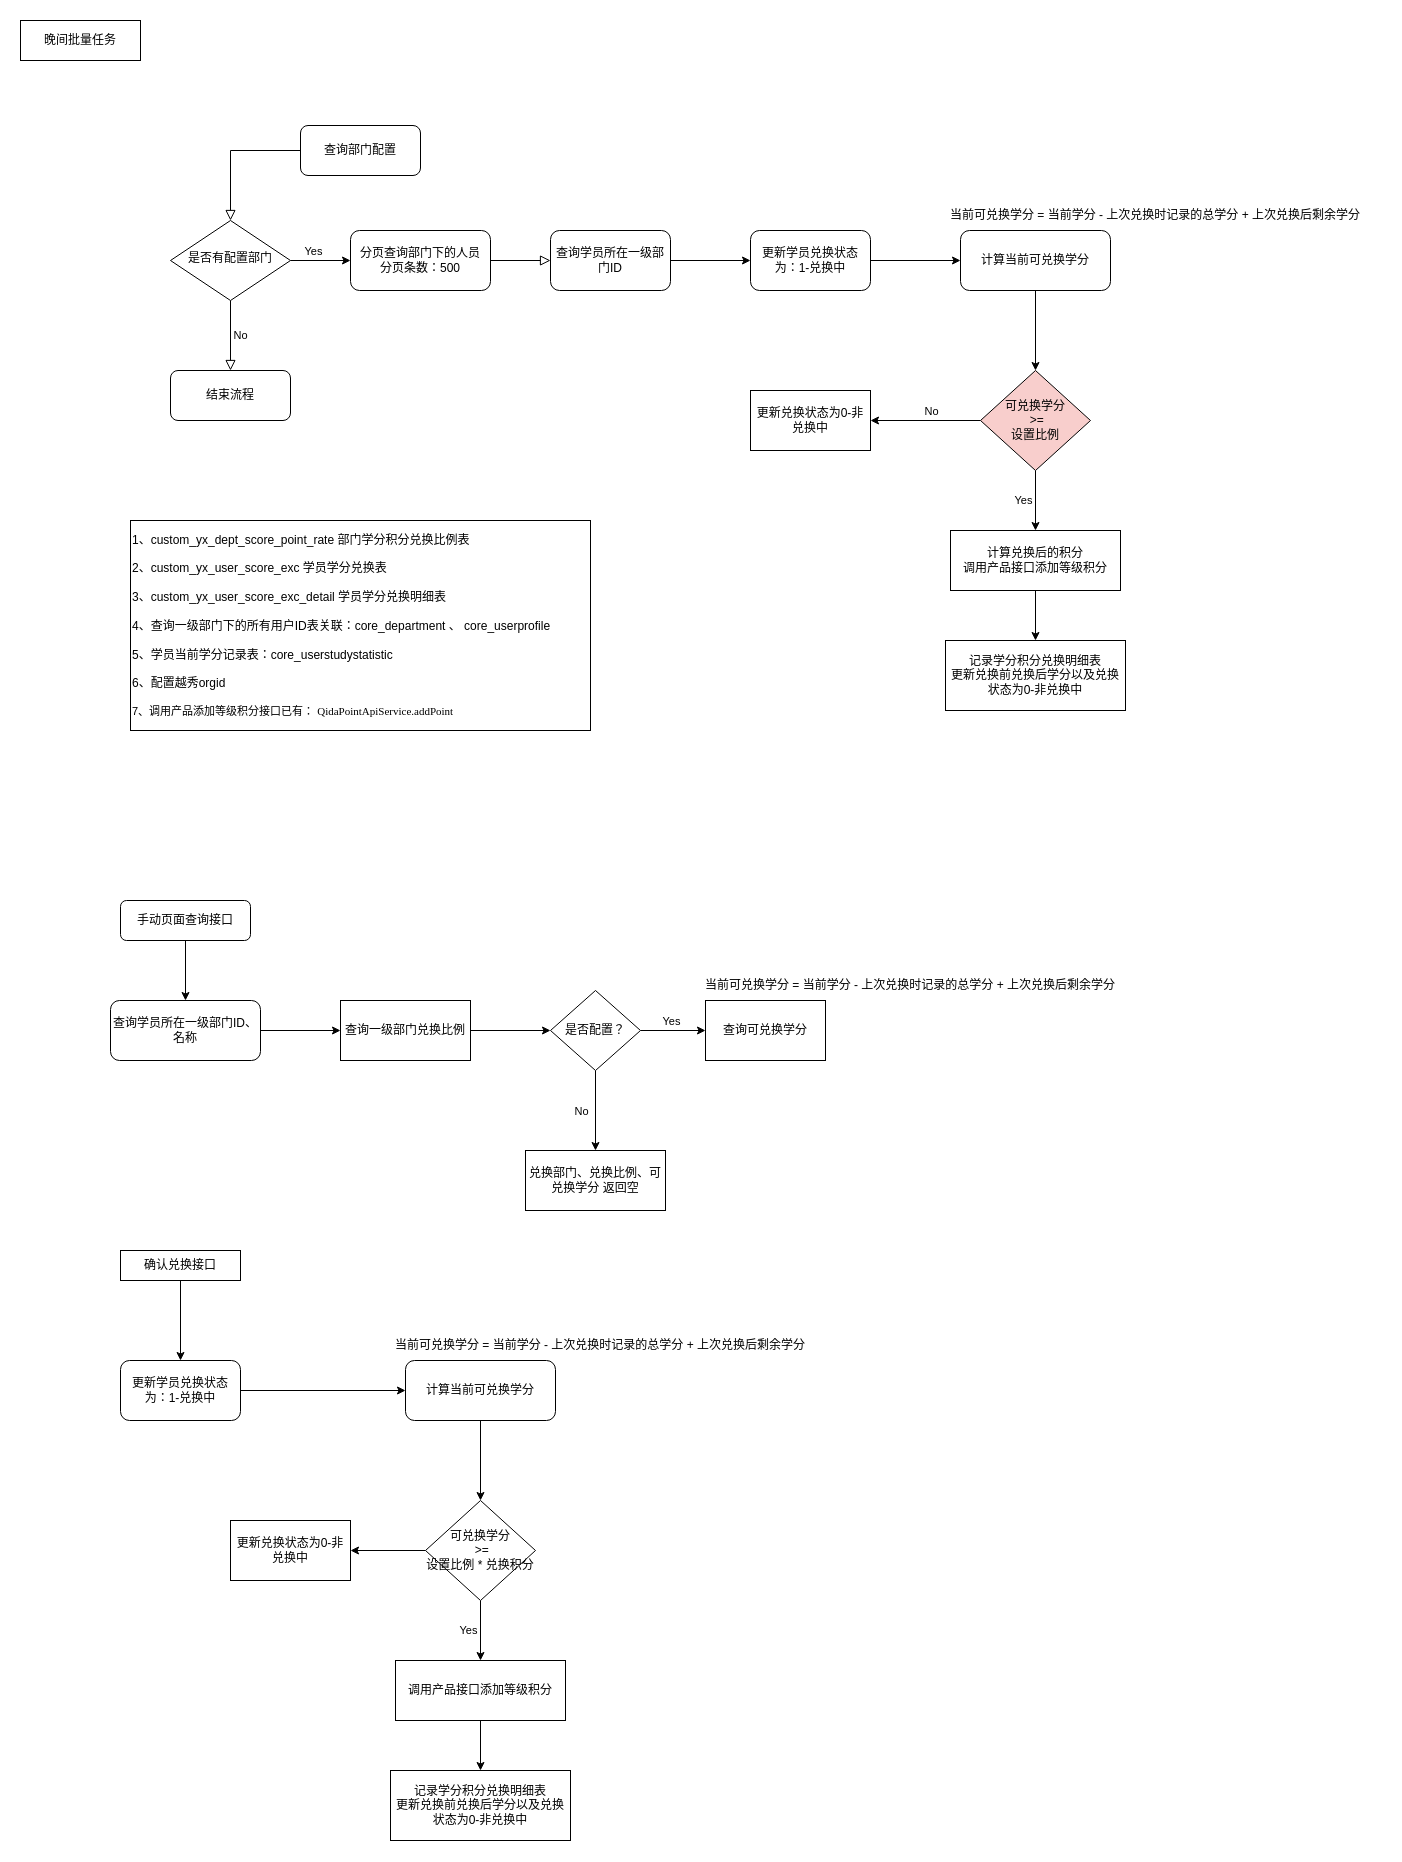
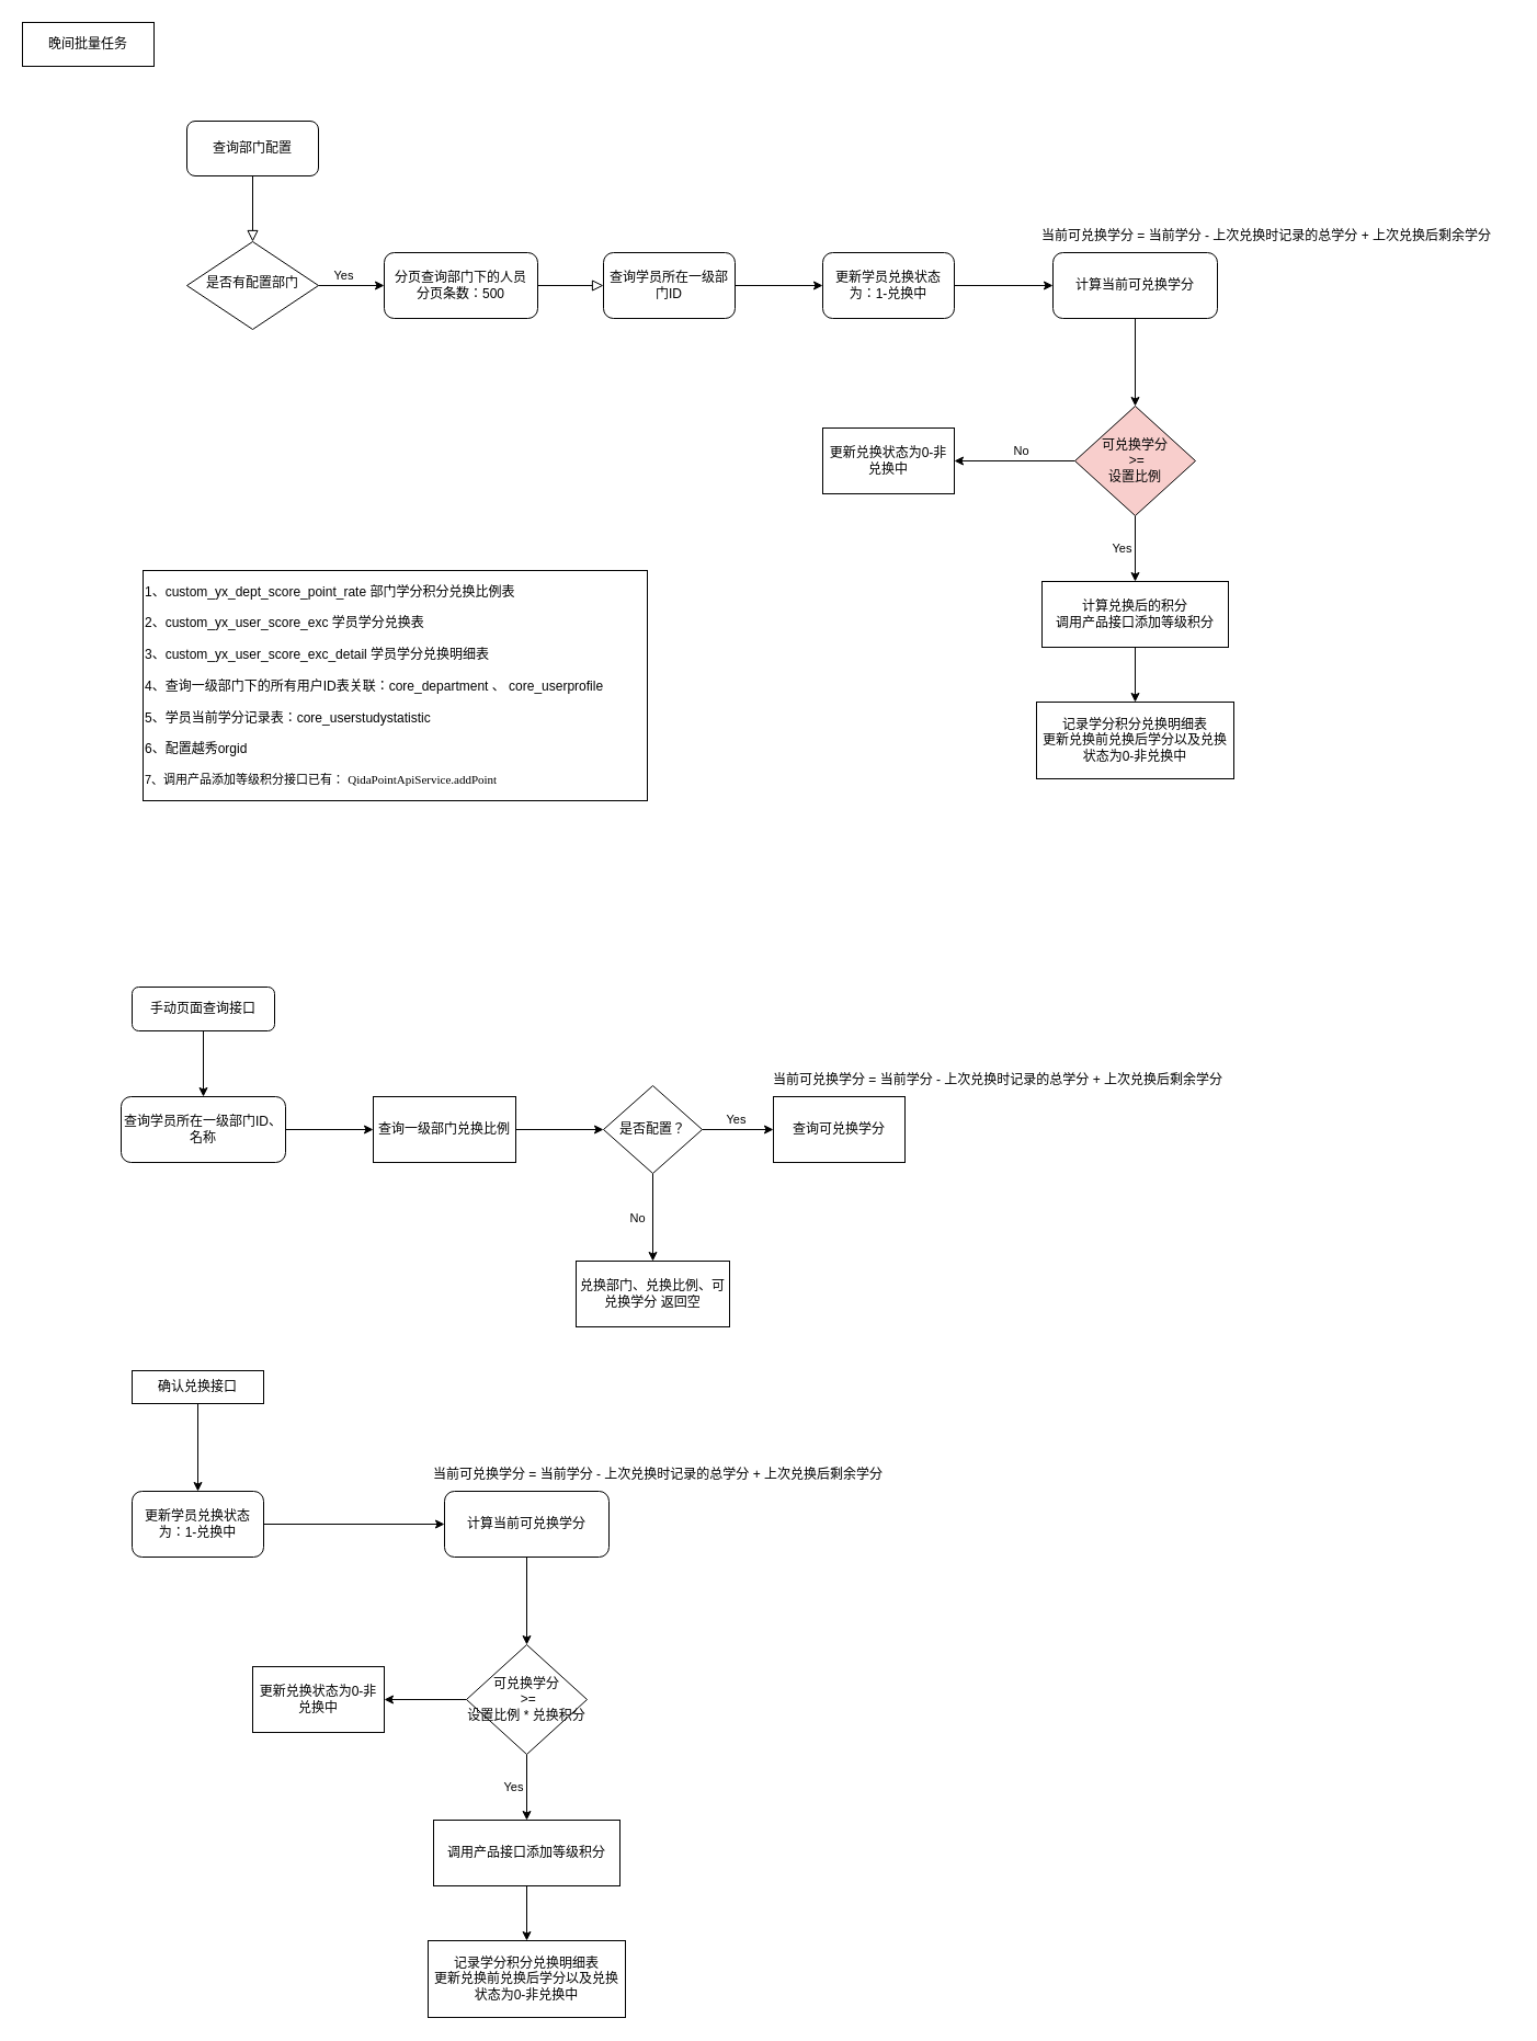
- <mxCell id="3" value="查询部门配置" style="rounded=1;whiteSpace=wrap;html=1;fontSize=12;glass=0;strokeWidth=1;shadow=0;" parent="1" vertex="1"><mxGeometry x="300" y="125" width="120" height="50" as="geometry" /></mxCell>
+ <mxCell id="3" value="查询部门配置" style="rounded=1;whiteSpace=wrap;html=1;fontSize=12;glass=0;strokeWidth=1;shadow=0;" parent="1" vertex="1"><mxGeometry x="170" y="110" width="120" height="50" as="geometry" /></mxCell>
- <mxCell id="4" value="No" style="edgeStyle=orthogonalEdgeStyle;rounded=0;html=1;jettySize=auto;orthogonalLoop=1;fontSize=11;endArrow=block;endFill=0;endSize=8;strokeWidth=1;shadow=0;labelBackgroundColor=none;" parent="1" source="7" target="8" edge="1"><mxGeometry y="10" relative="1" as="geometry"><mxPoint as="offset" /></mxGeometry></mxCell>
- <mxCell id="8" value="结束流程" style="rounded=1;whiteSpace=wrap;html=1;fontSize=12;glass=0;strokeWidth=1;shadow=0;" parent="1" vertex="1"><mxGeometry x="170" y="370" width="120" height="50" as="geometry" /></mxCell>
